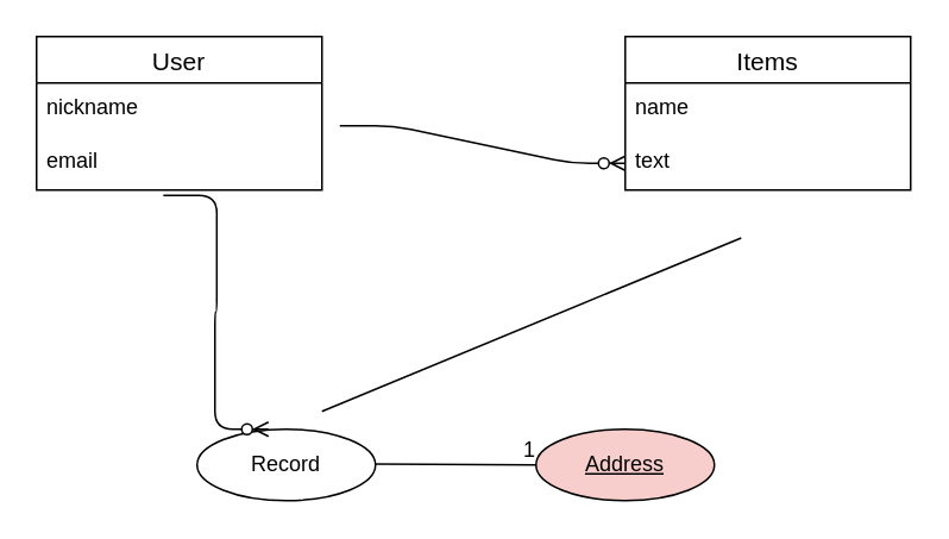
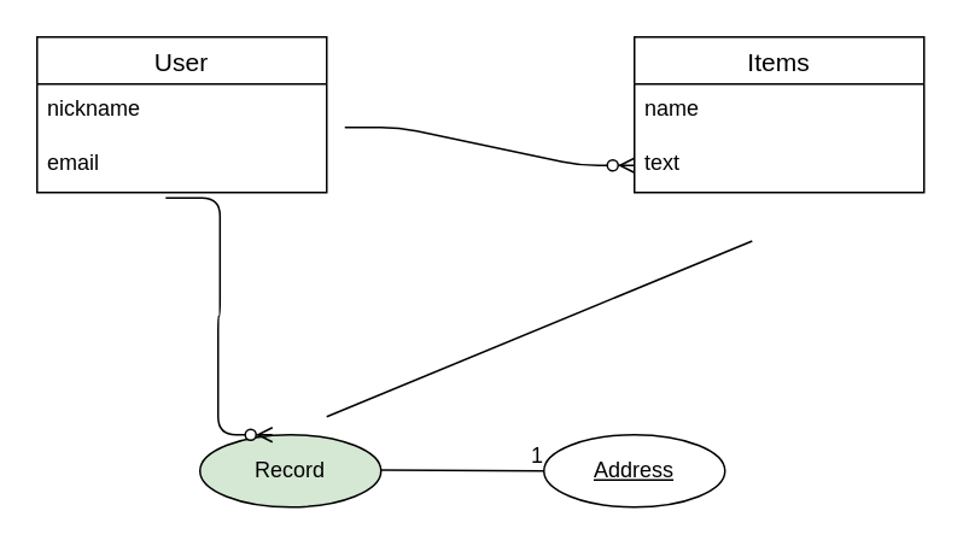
- <mxCell id="5" value="Record" style="ellipse;whiteSpace=wrap;html=1;align=center;" parent="1" vertex="1"><mxGeometry x="110" y="240" width="100" height="40" as="geometry" /></mxCell>
+ <mxCell id="5" value="Record" style="ellipse;whiteSpace=wrap;html=1;align=center;fillColor=#d5e8d4;" parent="1" vertex="1"><mxGeometry x="110" y="240" width="100" height="40" as="geometry" /></mxCell>
- <mxCell id="6" value="Address" style="ellipse;whiteSpace=wrap;html=1;align=center;fontStyle=4;fillColor=#f8cecc;" parent="1" vertex="1"><mxGeometry x="300" y="240" width="100" height="40" as="geometry" /></mxCell>
+ <mxCell id="6" value="Address" style="ellipse;whiteSpace=wrap;html=1;align=center;fontStyle=4;" parent="1" vertex="1"><mxGeometry x="300" y="240" width="100" height="40" as="geometry" /></mxCell>
